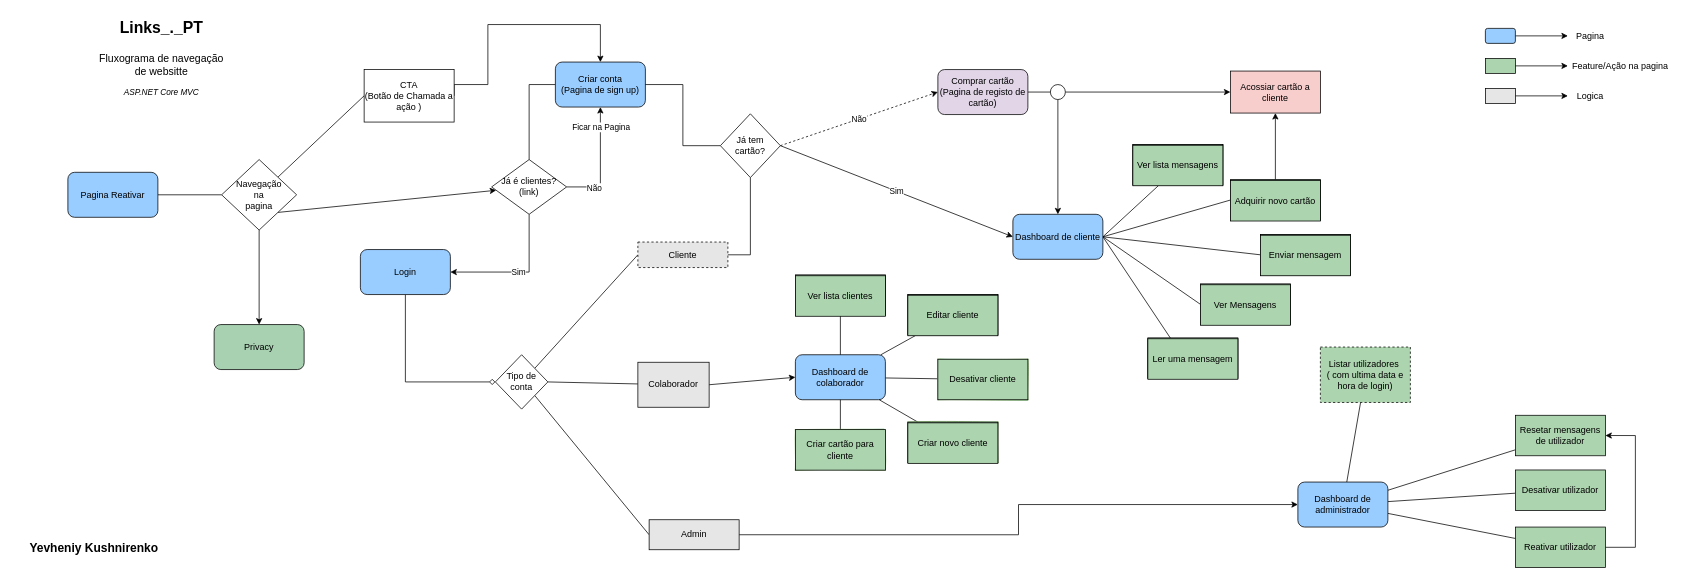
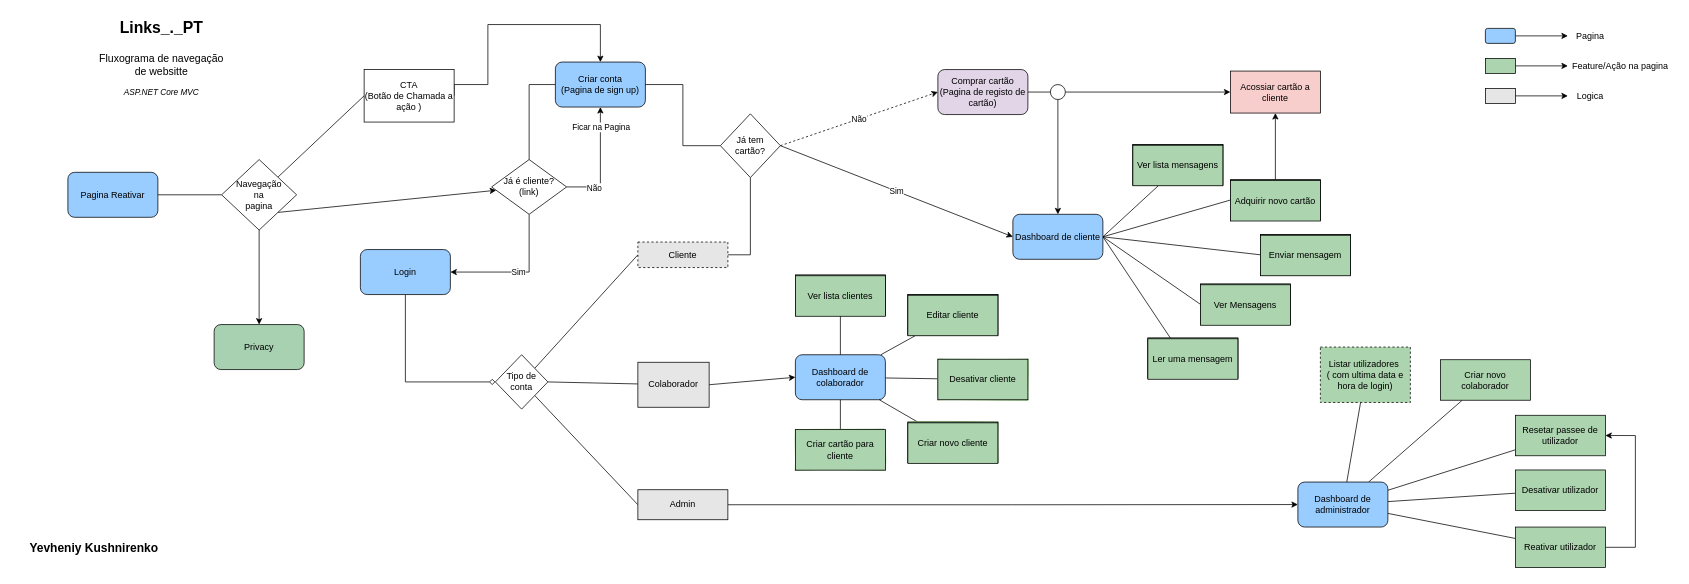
- <mxCell id="16" value="Já é clientes?&lt;br&gt;(link)" style="rhombus;whiteSpace=wrap;html=1;" vertex="1" parent="1"><mxGeometry x="655" y="211.91" width="100" height="73" as="geometry" /></mxCell>
+ <mxCell id="16" value="Já é cliente?&lt;br&gt;(link)" style="rhombus;whiteSpace=wrap;html=1;" vertex="1" parent="1"><mxGeometry x="655" y="211.91" width="100" height="73" as="geometry" /></mxCell>
+ <mxCell id="87" value="Criar novo colaborador" style="rounded=0;whiteSpace=wrap;html=1;fillColor=#ACD4AE;strokeColor=#000000;fillStyle=solid;gradientColor=none;sketch=0;" vertex="1" parent="1"><mxGeometry x="1920" y="478.8" width="120" height="54" as="geometry" /></mxCell>
- <mxCell id="88" value="Resetar mensagens de utilizador" style="rounded=0;whiteSpace=wrap;html=1;fillColor=#ACD4AE;strokeColor=#000000;fillStyle=solid;gradientColor=none;sketch=0;" vertex="1" parent="1"><mxGeometry x="2020" y="552.86" width="120" height="54" as="geometry" /></mxCell>
+ <mxCell id="88" value="Resetar passee de utilizador" style="rounded=0;whiteSpace=wrap;html=1;fillColor=#ACD4AE;strokeColor=#000000;fillStyle=solid;gradientColor=none;sketch=0;" vertex="1" parent="1"><mxGeometry x="2020" y="552.86" width="120" height="54" as="geometry" /></mxCell>
+ <mxCell id="55" style="edgeStyle=none;rounded=0;orthogonalLoop=1;jettySize=auto;html=1;endArrow=none;endFill=0;" edge="1" parent="1" source="59" target="87"><mxGeometry relative="1" as="geometry" /></mxCell>
- <mxCell id="28" value="Admin" style="rounded=0;whiteSpace=wrap;html=1;fillColor=#E6E6E6;" vertex="1" parent="1"><mxGeometry x="865" y="692.16" width="120" height="40" as="geometry" /></mxCell>
+ <mxCell id="28" value="Admin" style="rounded=0;whiteSpace=wrap;html=1;fillColor=#E6E6E6;" vertex="1" parent="1"><mxGeometry x="850" y="652.16" width="120" height="40" as="geometry" /></mxCell>
